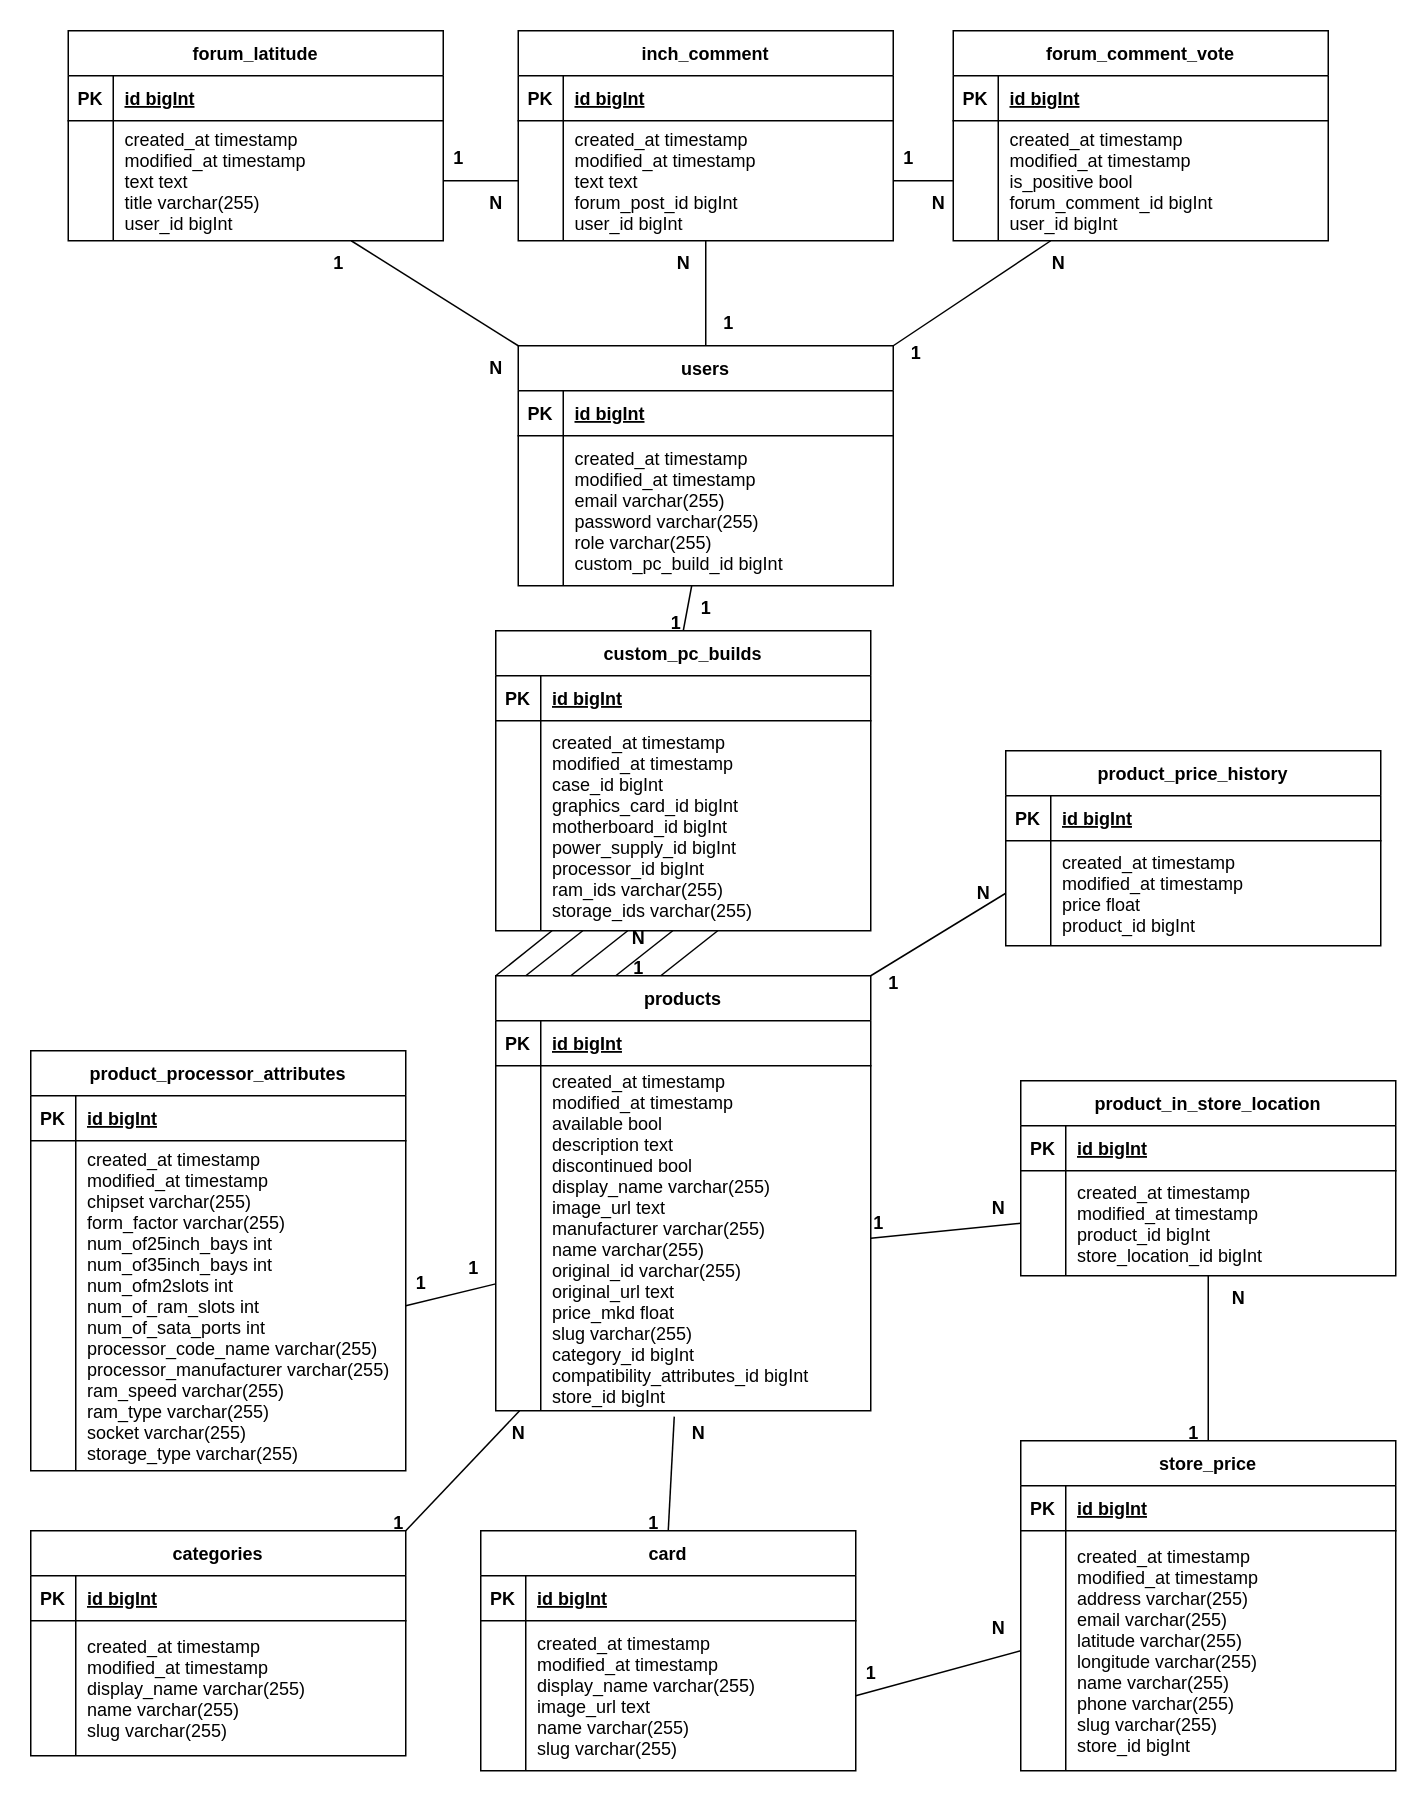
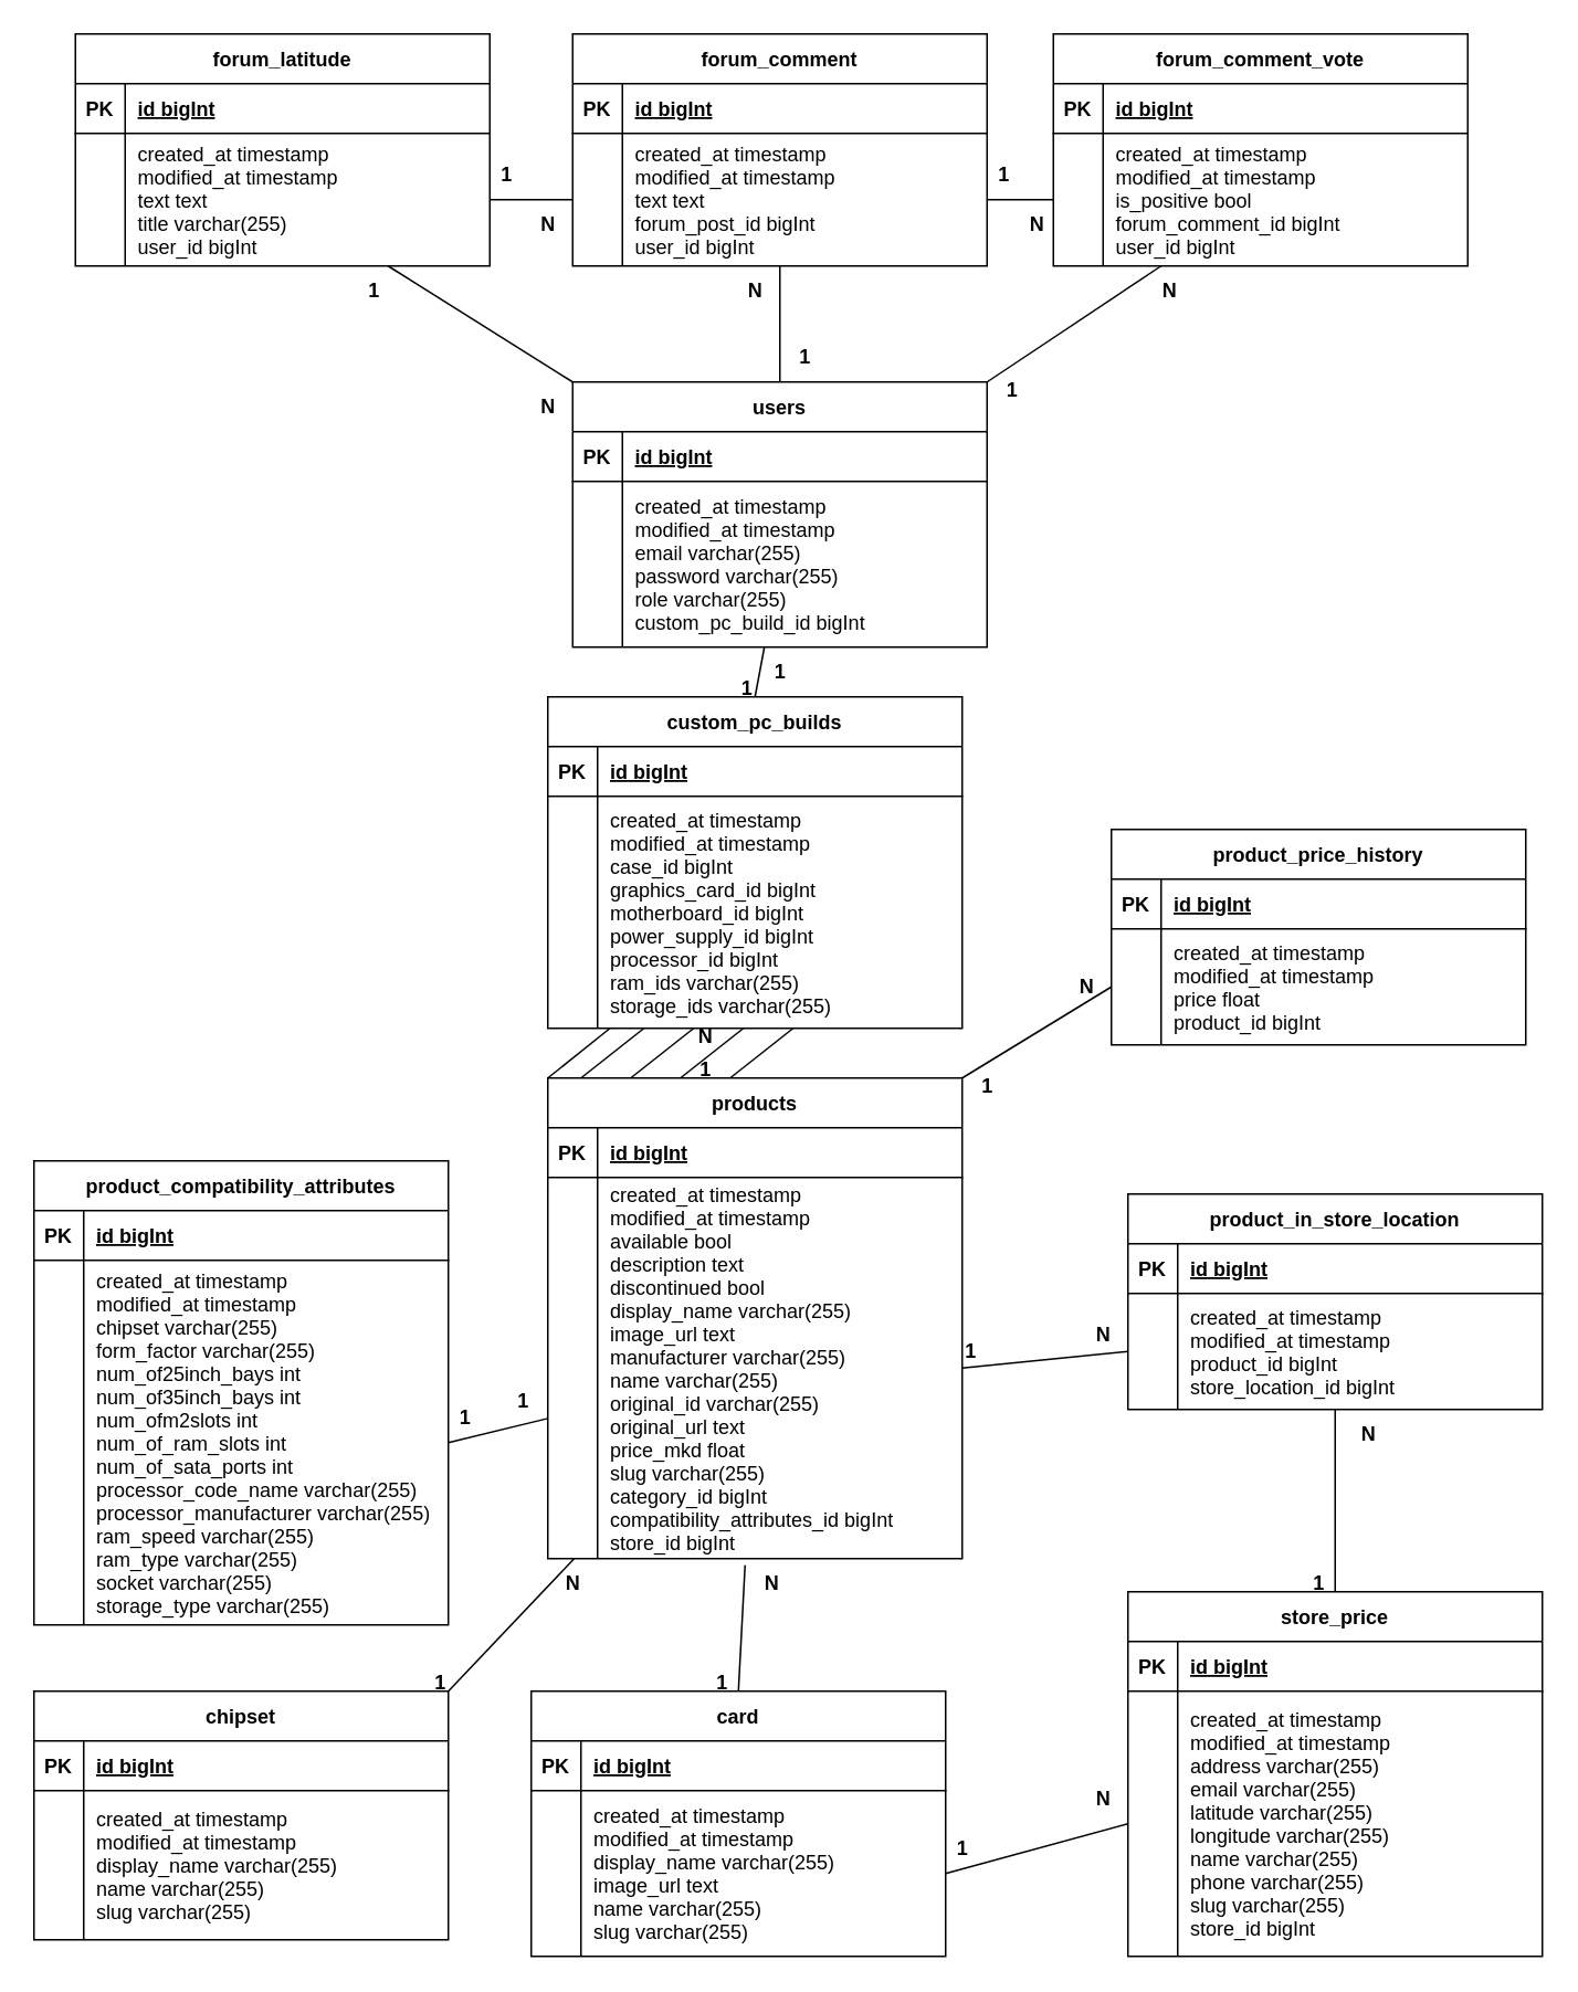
- <mxCell id="72" value="inch_comment" style="shape=table;startSize=30;container=1;collapsible=1;childLayout=tableLayout;fixedRows=1;rowLines=0;fontStyle=1;align=center;resizeLast=1;" vertex="1" parent="1"><mxGeometry x="345" y="20" width="250" height="140" as="geometry" /></mxCell>
+ <mxCell id="72" value="forum_comment" style="shape=table;startSize=30;container=1;collapsible=1;childLayout=tableLayout;fixedRows=1;rowLines=0;fontStyle=1;align=center;resizeLast=1;" vertex="1" parent="1"><mxGeometry x="345" y="20" width="250" height="140" as="geometry" /></mxCell>
- <mxCell id="16" value="product_processor_attributes" style="shape=table;startSize=30;container=1;collapsible=1;childLayout=tableLayout;fixedRows=1;rowLines=0;fontStyle=1;align=center;resizeLast=1;" vertex="1" parent="1"><mxGeometry x="20" y="700" width="250" height="280" as="geometry" /></mxCell>
+ <mxCell id="16" value="product_compatibility_attributes" style="shape=table;startSize=30;container=1;collapsible=1;childLayout=tableLayout;fixedRows=1;rowLines=0;fontStyle=1;align=center;resizeLast=1;" vertex="1" parent="1"><mxGeometry x="20" y="700" width="250" height="280" as="geometry" /></mxCell>
- <mxCell id="9" value="categories" style="shape=table;startSize=30;container=1;collapsible=1;childLayout=tableLayout;fixedRows=1;rowLines=0;fontStyle=1;align=center;resizeLast=1;" vertex="1" parent="1"><mxGeometry x="20" y="1020" width="250" height="150" as="geometry" /></mxCell>
+ <mxCell id="9" value="chipset" style="shape=table;startSize=30;container=1;collapsible=1;childLayout=tableLayout;fixedRows=1;rowLines=0;fontStyle=1;align=center;resizeLast=1;" vertex="1" parent="1"><mxGeometry x="20" y="1020" width="250" height="150" as="geometry" /></mxCell>
